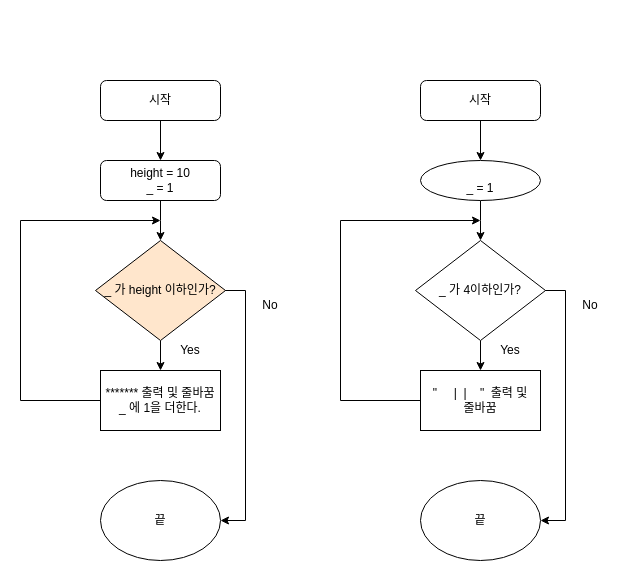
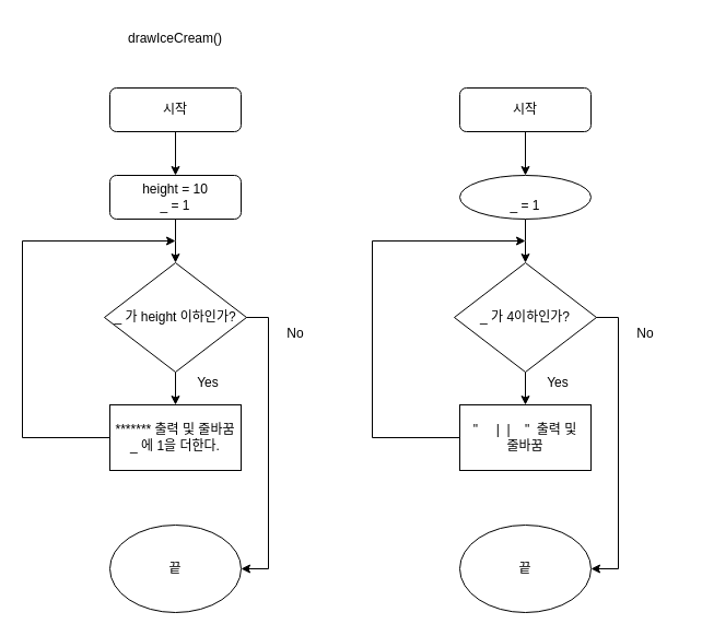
+ <mxCell id="24" value="drawIceCream()" style="text;html=1;strokeColor=none;fillColor=none;align=center;verticalAlign=middle;whiteSpace=wrap;rounded=0;" vertex="1" parent="1"><mxGeometry x="80" y="20" width="160" height="30" as="geometry" /></mxCell>
- <mxCell id="8" value="_ 가 height 이하인가?" style="rhombus;whiteSpace=wrap;html=1;fillColor=#ffe6cc;" vertex="1" parent="1"><mxGeometry x="95" y="240" width="130" height="100" as="geometry" /></mxCell>
+ <mxCell id="8" value="_ 가 height 이하인가?" style="rhombus;whiteSpace=wrap;html=1;" vertex="1" parent="1"><mxGeometry x="95" y="240" width="130" height="100" as="geometry" /></mxCell>
